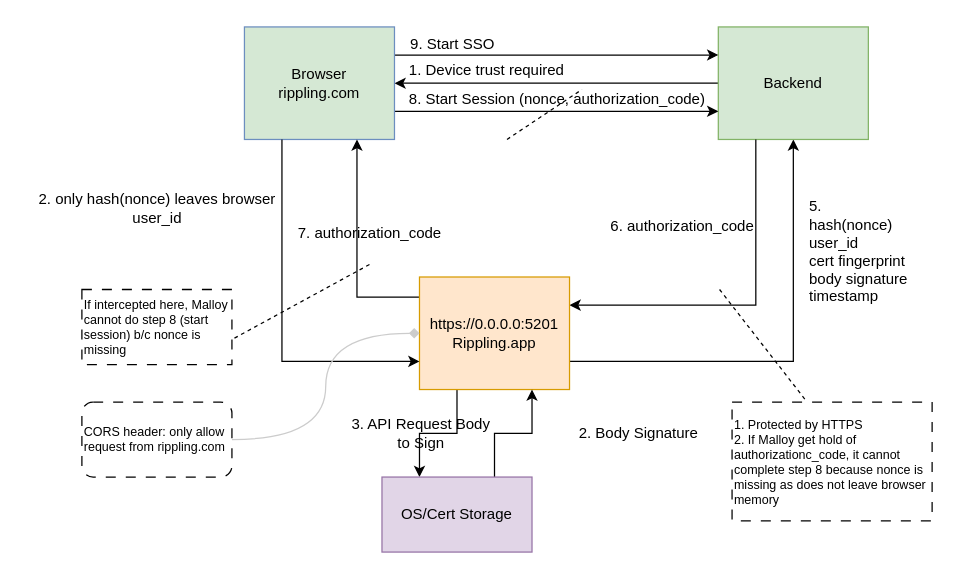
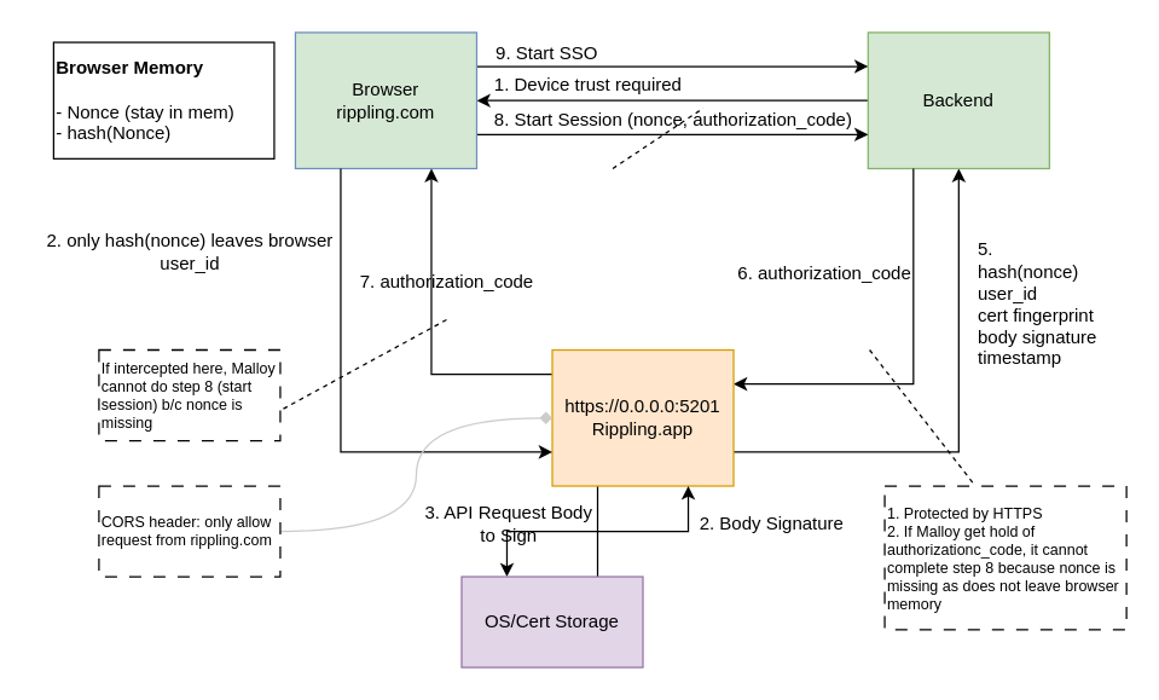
+ <mxCell id="31" value="&lt;b&gt;Browser Memory&lt;/b&gt;&lt;div&gt;&lt;b&gt;&lt;br&gt;&lt;/b&gt;&lt;div&gt;- Nonce (stay in mem)&lt;/div&gt;&lt;div&gt;- hash(Nonce)&lt;/div&gt;&lt;/div&gt;" style="rounded=0;whiteSpace=wrap;html=1;align=left;" vertex="1" parent="1"><mxGeometry x="35" y="27.5" width="146" height="77" as="geometry" /></mxCell>
- <mxCell id="11" value="&lt;div&gt;https://0.0.0.0:5201&lt;/div&gt;Rippling.app" style="rounded=0;whiteSpace=wrap;html=1;fillColor=#ffe6cc;strokeColor=#d79b00;" parent="1" vertex="1"><mxGeometry x="335" y="221" width="120" height="90" as="geometry" /></mxCell>
+ <mxCell id="11" value="&lt;div&gt;https://0.0.0.0:5201&lt;/div&gt;Rippling.app" style="rounded=0;whiteSpace=wrap;html=1;fillColor=#ffe6cc;strokeColor=#d79b00;" parent="1" vertex="1"><mxGeometry x="365" y="231" width="120" height="90" as="geometry" /></mxCell>
- <mxCell id="25" value="CORS header:&amp;nbsp;&lt;span style=&quot;background-color: initial;&quot;&gt;only allow request from rippling.com&lt;/span&gt;" style="whiteSpace=wrap;html=1;dashed=1;dashPattern=8 8;fontSize=10;align=left;rounded=1;" parent="1" vertex="1"><mxGeometry x="65" y="321" width="120" height="60" as="geometry" /></mxCell>
+ <mxCell id="25" value="CORS header:&amp;nbsp;&lt;span style=&quot;background-color: initial;&quot;&gt;only allow request from rippling.com&lt;/span&gt;" style="rounded=0;whiteSpace=wrap;html=1;dashed=1;dashPattern=8 8;fontSize=10;align=left;" parent="1" vertex="1"><mxGeometry x="65" y="321" width="120" height="60" as="geometry" /></mxCell>
